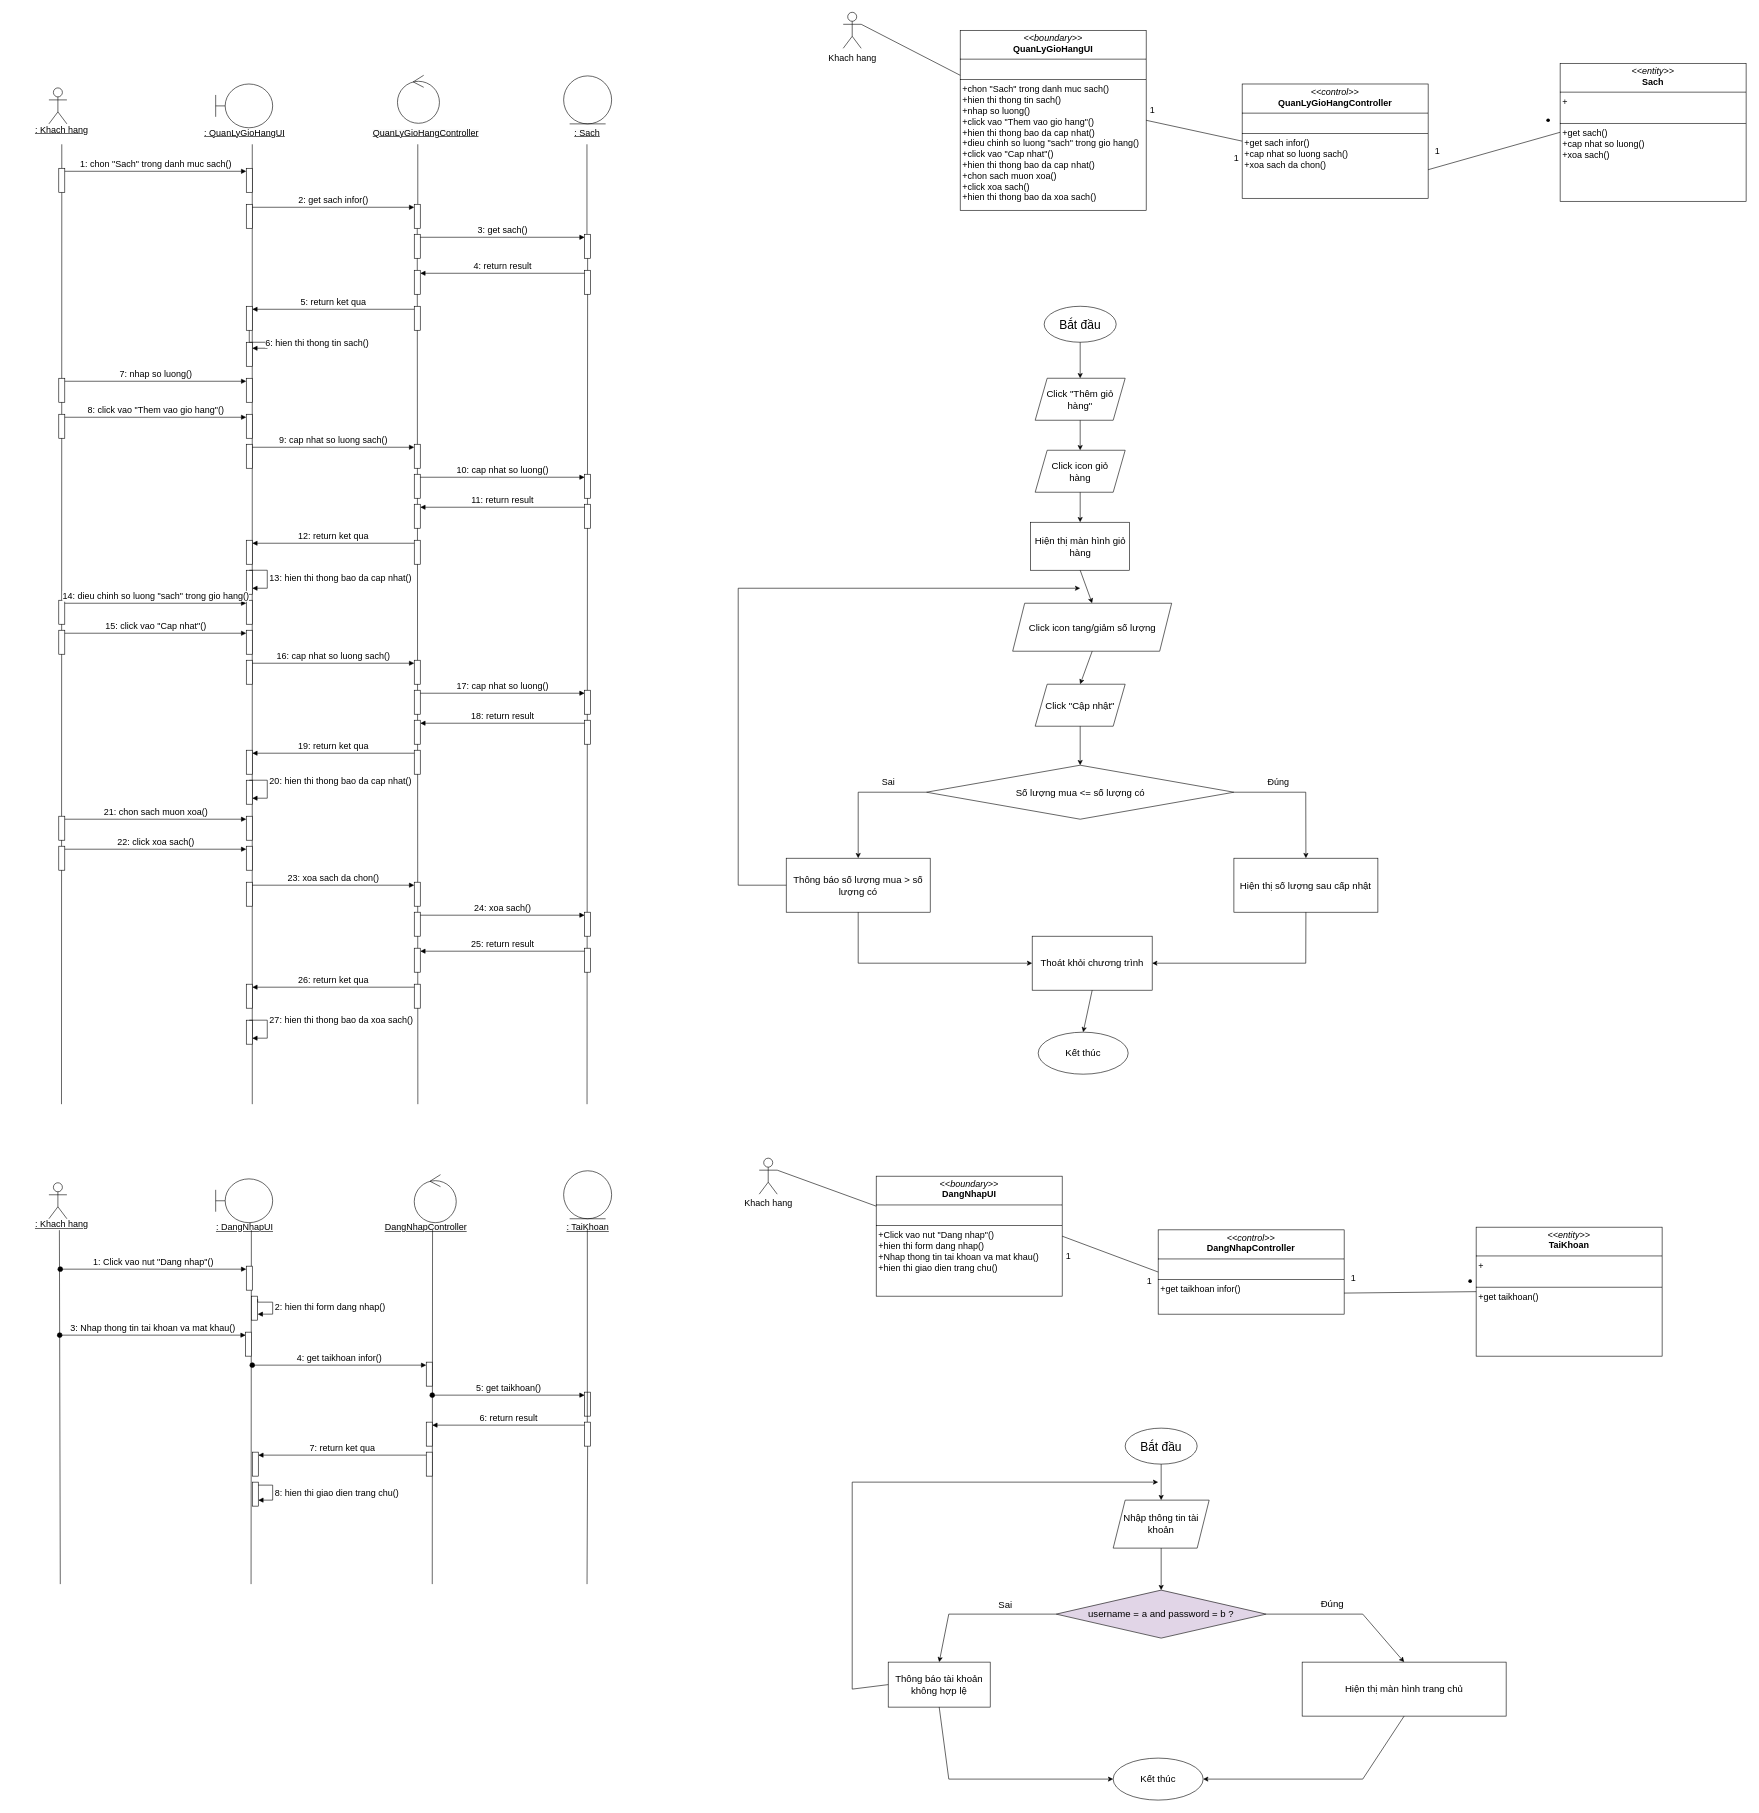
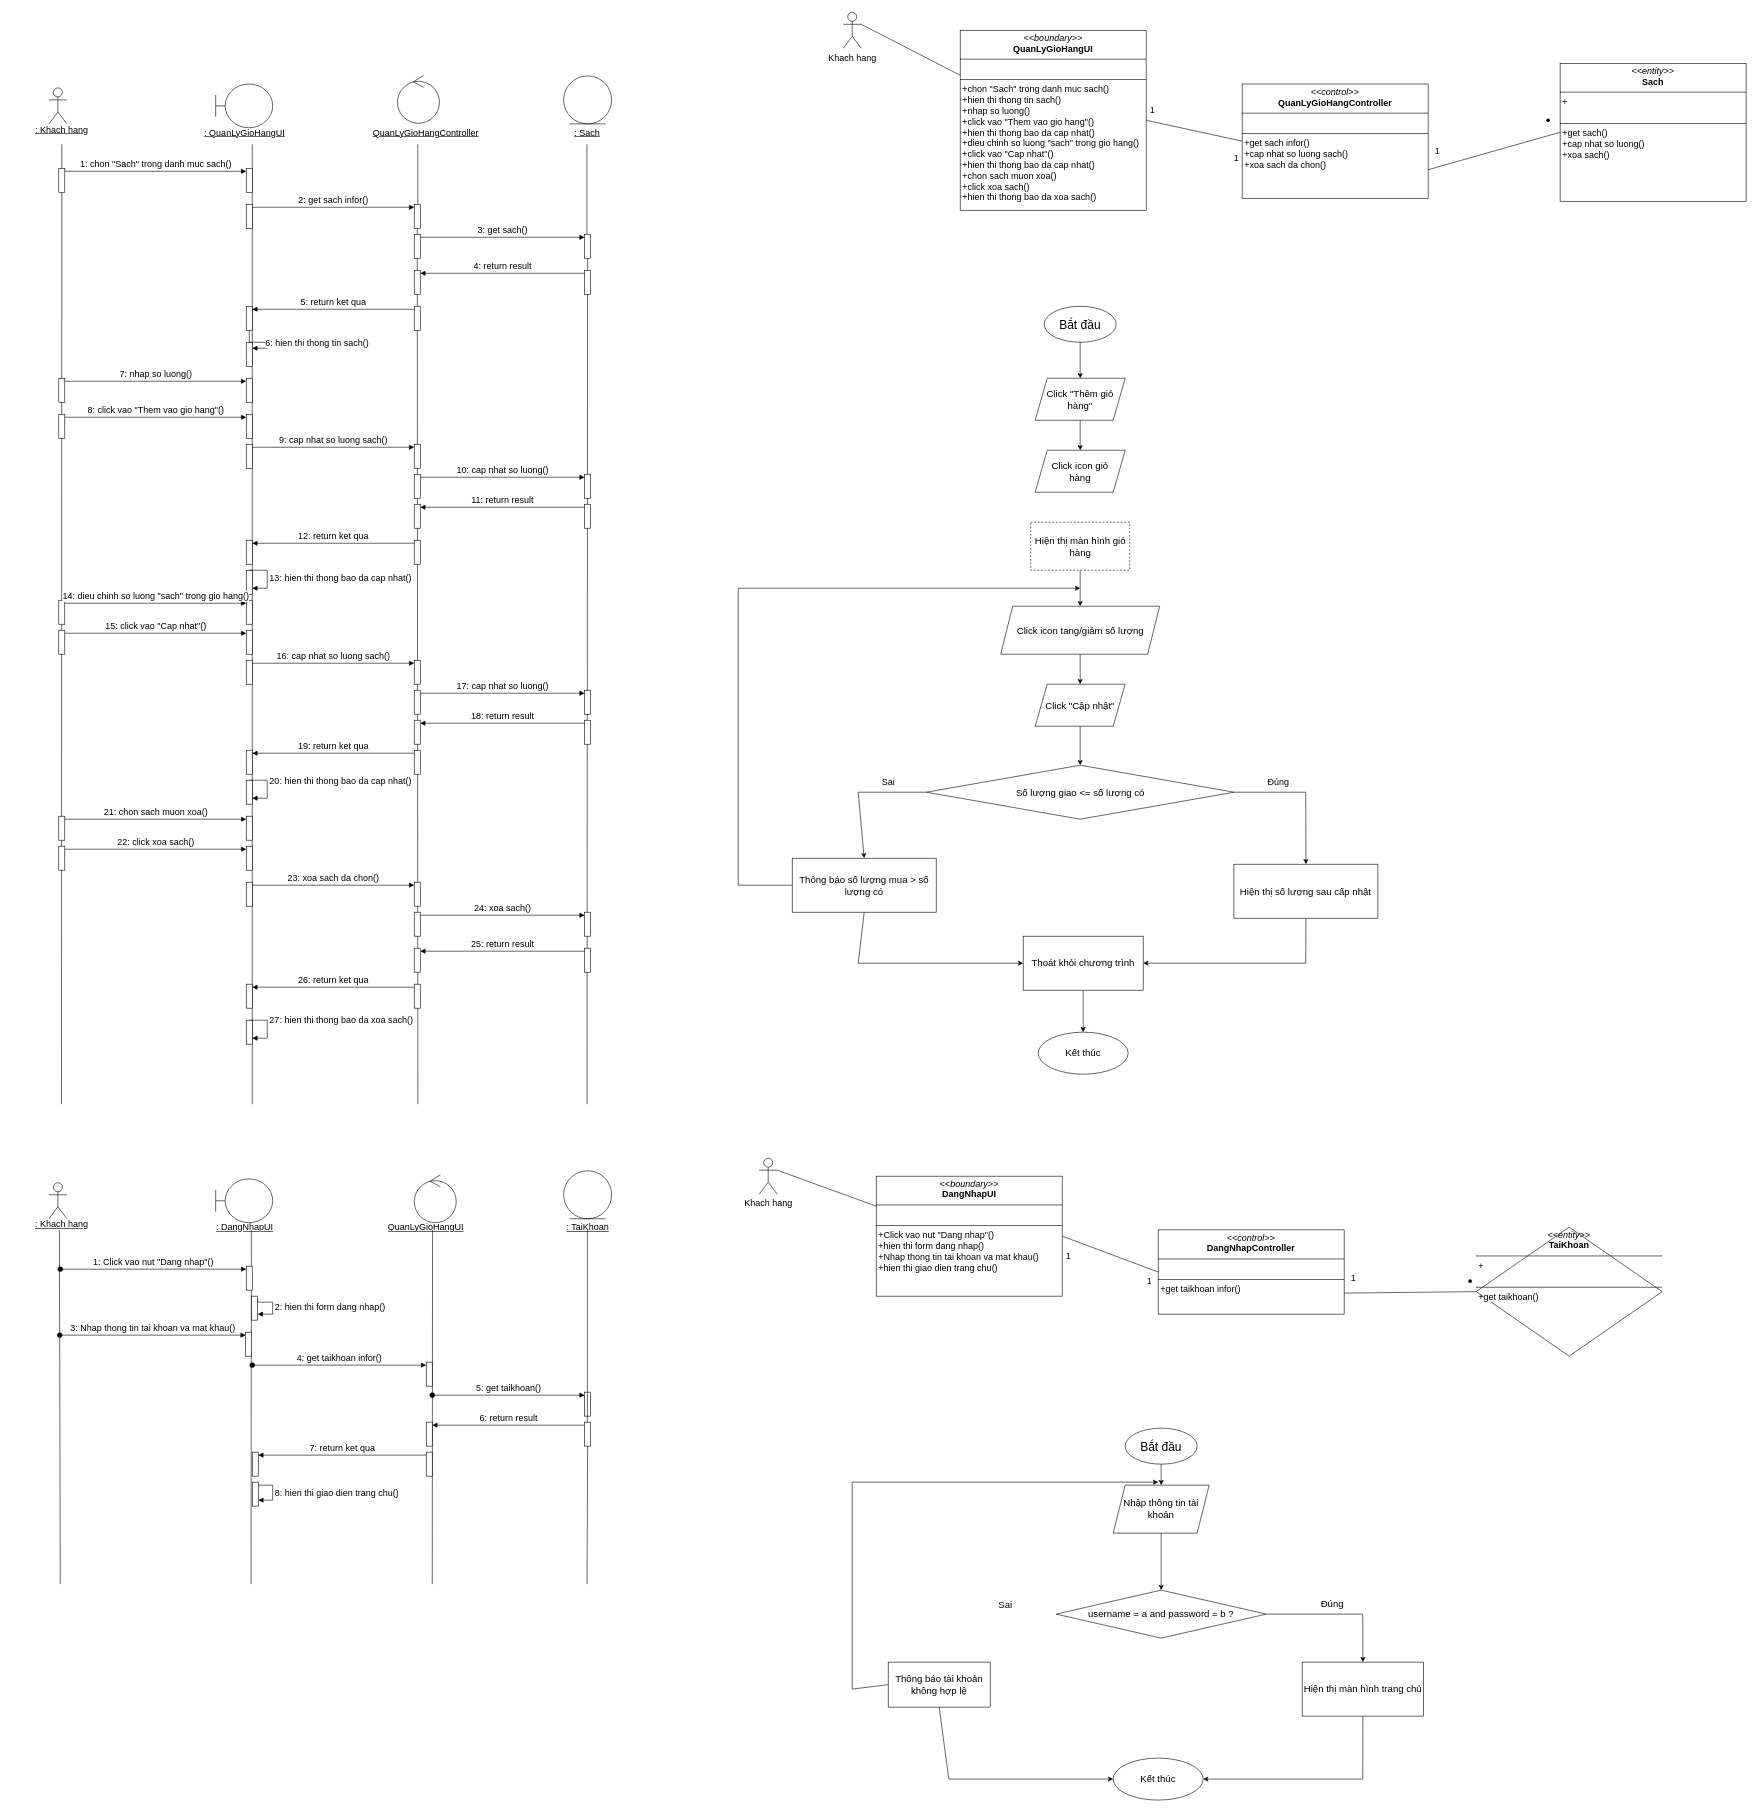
- <mxCell id="119" value="" style="endArrow=classic;html=1;rounded=0;exitX=0.5;exitY=1;exitDx=0;exitDy=0;entryX=0.5;entryY=0;entryDx=0;entryDy=0;" parent="1" source="108" target="109" edge="1"><mxGeometry width="50" height="50" relative="1" as="geometry"><mxPoint x="1570" y="900" as="sourcePoint" /><mxPoint x="1620" y="850" as="targetPoint" /></mxGeometry></mxCell>
- <mxCell id="109" value="&lt;font style=&quot;font-size: 16px;&quot;&gt;Hiện thị màn hình giỏ hàng&lt;/font&gt;" style="rounded=0;whiteSpace=wrap;html=1;" parent="1" vertex="1"><mxGeometry x="1717.5" y="870" width="165" height="80" as="geometry" /></mxCell>
+ <mxCell id="109" value="&lt;font style=&quot;font-size: 16px;&quot;&gt;Hiện thị màn hình giỏ hàng&lt;/font&gt;" style="rounded=0;whiteSpace=wrap;html=1;dashed=1;" parent="1" vertex="1"><mxGeometry x="1717.5" y="870" width="165" height="80" as="geometry" /></mxCell>
- <mxCell id="110" value="Click icon tang/giảm số lượng" style="shape=parallelogram;perimeter=parallelogramPerimeter;whiteSpace=wrap;html=1;fixedSize=1;fontSize=16;" parent="1" vertex="1"><mxGeometry x="1687.5" y="1005" width="265" height="80" as="geometry" /></mxCell>
+ <mxCell id="110" value="Click icon tang/giảm số lượng" style="shape=parallelogram;perimeter=parallelogramPerimeter;whiteSpace=wrap;html=1;fixedSize=1;fontSize=16;" parent="1" vertex="1"><mxGeometry x="1667.5" y="1010" width="265" height="80" as="geometry" /></mxCell>
- <mxCell id="112" value="Số lượng mua &amp;lt;= số lượng có" style="rhombus;whiteSpace=wrap;html=1;fontSize=16;" parent="1" vertex="1"><mxGeometry x="1543.75" y="1275" width="512.5" height="90" as="geometry" /></mxCell>
+ <mxCell id="112" value="Số lượng giao &amp;lt;= số lượng có" style="rhombus;whiteSpace=wrap;html=1;fontSize=16;" parent="1" vertex="1"><mxGeometry x="1543.75" y="1275" width="512.5" height="90" as="geometry" /></mxCell>
- <mxCell id="113" value="Thông báo số lượng mua &amp;gt; số lượng có" style="rounded=0;whiteSpace=wrap;html=1;fontSize=16;" parent="1" vertex="1"><mxGeometry x="1310" y="1430" width="240" height="90" as="geometry" /></mxCell>
+ <mxCell id="113" value="Thông báo số lượng mua &amp;gt; số lượng có" style="rounded=0;whiteSpace=wrap;html=1;fontSize=16;" parent="1" vertex="1"><mxGeometry x="1320" y="1430" width="240" height="90" as="geometry" /></mxCell>
- <mxCell id="114" value="Hiện thị số lượng sau cấp nhật" style="rounded=0;whiteSpace=wrap;html=1;fontSize=16;" parent="1" vertex="1"><mxGeometry x="2056.25" y="1430" width="240" height="90" as="geometry" /></mxCell>
+ <mxCell id="114" value="Hiện thị số lượng sau cấp nhật" style="rounded=0;whiteSpace=wrap;html=1;fontSize=16;" parent="1" vertex="1"><mxGeometry x="2056.25" y="1440" width="240" height="90" as="geometry" /></mxCell>
- <mxCell id="115" value="Thoát khỏi chương trình" style="rounded=0;whiteSpace=wrap;html=1;fontSize=16;" parent="1" vertex="1"><mxGeometry x="1720" y="1560" width="200" height="90" as="geometry" /></mxCell>
+ <mxCell id="115" value="Thoát khỏi chương trình" style="rounded=0;whiteSpace=wrap;html=1;fontSize=16;" parent="1" vertex="1"><mxGeometry x="1705" y="1560" width="200" height="90" as="geometry" /></mxCell>
- <mxCell id="136" value="&lt;u style=&quot;forced-color-adjust: none; color: rgb(0, 0, 0); font-family: Helvetica; font-size: 12px; font-style: normal; font-variant-ligatures: normal; font-variant-caps: normal; font-weight: 400; letter-spacing: normal; orphans: 2; text-indent: 0px; text-transform: none; widows: 2; word-spacing: 0px; -webkit-text-stroke-width: 0px; white-space: nowrap; background-color: rgb(251, 251, 251);&quot;&gt;&lt;font style=&quot;forced-color-adjust: none; font-size: 15px;&quot;&gt;DangNhapController&lt;/font&gt;&lt;/u&gt;" style="text;whiteSpace=wrap;html=1;align=center;" vertex="1" parent="1"><mxGeometry x="628.002" y="2030.003" width="163" height="40" as="geometry" /></mxCell>
+ <mxCell id="136" value="&lt;u style=&quot;forced-color-adjust: none; color: rgb(0, 0, 0); font-family: Helvetica; font-size: 12px; font-style: normal; font-variant-ligatures: normal; font-variant-caps: normal; font-weight: 400; letter-spacing: normal; orphans: 2; text-indent: 0px; text-transform: none; widows: 2; word-spacing: 0px; -webkit-text-stroke-width: 0px; white-space: nowrap; background-color: rgb(251, 251, 251);&quot;&gt;&lt;font style=&quot;forced-color-adjust: none; font-size: 15px;&quot;&gt;QuanLyGioHangUI&lt;/font&gt;&lt;/u&gt;" style="text;whiteSpace=wrap;html=1;align=center;" vertex="1" parent="1"><mxGeometry x="628.002" y="2030.003" width="163" height="40" as="geometry" /></mxCell>
- <mxCell id="166" value="&lt;p style=&quot;margin: 4px 0px 0px; text-align: center; font-size: 15px;&quot;&gt;&lt;font style=&quot;font-size: 15px;&quot;&gt;&lt;i style=&quot;&quot;&gt;&amp;lt;&amp;lt;entity&amp;gt;&amp;gt;&lt;/i&gt;&lt;br&gt;&lt;b&gt;TaiKhoan&lt;/b&gt;&lt;/font&gt;&lt;/p&gt;&lt;hr size=&quot;1&quot; style=&quot;border-style: solid; font-size: 15px;&quot;&gt;&lt;p style=&quot;margin: 0px 0px 0px 4px; font-size: 15px;&quot;&gt;&lt;font style=&quot;font-size: 15px;&quot;&gt;+&lt;/font&gt;&lt;/p&gt;&lt;p style=&quot;margin: 0px 0px 0px 4px; font-size: 15px;&quot;&gt;&lt;font style=&quot;font-size: 15px;&quot;&gt;&lt;br&gt;&lt;/font&gt;&lt;/p&gt;&lt;hr size=&quot;1&quot; style=&quot;border-style: solid; font-size: 15px;&quot;&gt;&lt;p style=&quot;margin: 0px 0px 0px 4px; font-size: 15px;&quot;&gt;&lt;font style=&quot;font-size: 15px;&quot;&gt;+&lt;/font&gt;&lt;span style=&quot;background-color: rgb(255, 255, 255); text-align: center; text-wrap-mode: nowrap;&quot;&gt;get taikhoan()&lt;/span&gt;&lt;/p&gt;" style="verticalAlign=top;align=left;overflow=fill;html=1;whiteSpace=wrap;" vertex="1" parent="1"><mxGeometry x="2460" y="2045" width="310" height="215" as="geometry" /></mxCell>
+ <mxCell id="166" value="&lt;p style=&quot;margin: 4px 0px 0px; text-align: center; font-size: 15px;&quot;&gt;&lt;font style=&quot;font-size: 15px;&quot;&gt;&lt;i style=&quot;&quot;&gt;&amp;lt;&amp;lt;entity&amp;gt;&amp;gt;&lt;/i&gt;&lt;br&gt;&lt;b&gt;TaiKhoan&lt;/b&gt;&lt;/font&gt;&lt;/p&gt;&lt;hr size=&quot;1&quot; style=&quot;border-style: solid; font-size: 15px;&quot;&gt;&lt;p style=&quot;margin: 0px 0px 0px 4px; font-size: 15px;&quot;&gt;&lt;font style=&quot;font-size: 15px;&quot;&gt;+&lt;/font&gt;&lt;/p&gt;&lt;p style=&quot;margin: 0px 0px 0px 4px; font-size: 15px;&quot;&gt;&lt;font style=&quot;font-size: 15px;&quot;&gt;&lt;br&gt;&lt;/font&gt;&lt;/p&gt;&lt;hr size=&quot;1&quot; style=&quot;border-style: solid; font-size: 15px;&quot;&gt;&lt;p style=&quot;margin: 0px 0px 0px 4px; font-size: 15px;&quot;&gt;&lt;font style=&quot;font-size: 15px;&quot;&gt;+&lt;/font&gt;&lt;span style=&quot;background-color: rgb(255, 255, 255); text-align: center; text-wrap-mode: nowrap;&quot;&gt;get taikhoan()&lt;/span&gt;&lt;/p&gt;" style="rhombus;verticalAlign=top;align=left;overflow=fill;html=1;whiteSpace=wrap;" vertex="1" parent="1"><mxGeometry x="2460" y="2045" width="310" height="215" as="geometry" /></mxCell>
- <mxCell id="175" value="Nhập thông tin tài khoản" style="shape=parallelogram;perimeter=parallelogramPerimeter;whiteSpace=wrap;html=1;fixedSize=1;fontSize=16;" vertex="1" parent="1"><mxGeometry x="1855" y="2500" width="160" height="80" as="geometry" /></mxCell>
+ <mxCell id="175" value="Nhập thông tin tài khoản" style="shape=parallelogram;perimeter=parallelogramPerimeter;whiteSpace=wrap;html=1;fixedSize=1;fontSize=16;" vertex="1" parent="1"><mxGeometry x="1855" y="2475" width="160" height="80" as="geometry" /></mxCell>
- <mxCell id="176" value="username = a and password = b ?" style="rhombus;whiteSpace=wrap;html=1;fontSize=16;fillColor=#e1d5e7;" vertex="1" parent="1"><mxGeometry x="1760" y="2650" width="350" height="80" as="geometry" /></mxCell>
+ <mxCell id="176" value="username = a and password = b ?" style="rhombus;whiteSpace=wrap;html=1;fontSize=16;" vertex="1" parent="1"><mxGeometry x="1760" y="2650" width="350" height="80" as="geometry" /></mxCell>
- <mxCell id="182" value="" style="endArrow=classic;html=1;rounded=0;exitX=0;exitY=0.5;exitDx=0;exitDy=0;entryX=0.5;entryY=0;entryDx=0;entryDy=0;" edge="1" parent="1" source="176" target="177"><mxGeometry width="50" height="50" relative="1" as="geometry"><mxPoint x="1800" y="2690" as="sourcePoint" /><mxPoint x="1850" y="2640" as="targetPoint" /><Array as="points"><mxPoint x="1581" y="2690" /></Array></mxGeometry></mxCell>
- <mxCell id="178" value="Hiện thị màn hình trang chủ" style="rounded=0;whiteSpace=wrap;html=1;fontSize=16;" vertex="1" parent="1"><mxGeometry x="2170" y="2770" width="340" height="90" as="geometry" /></mxCell>
+ <mxCell id="178" value="Hiện thị màn hình trang chủ" style="rounded=0;whiteSpace=wrap;html=1;fontSize=16;" vertex="1" parent="1"><mxGeometry x="2170" y="2770" width="202.5" height="90" as="geometry" /></mxCell>
